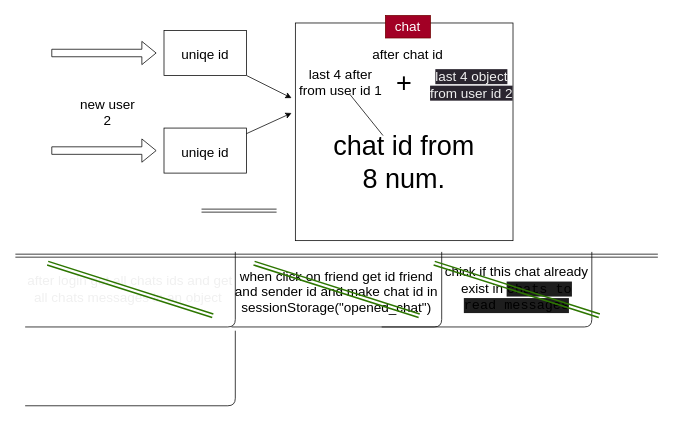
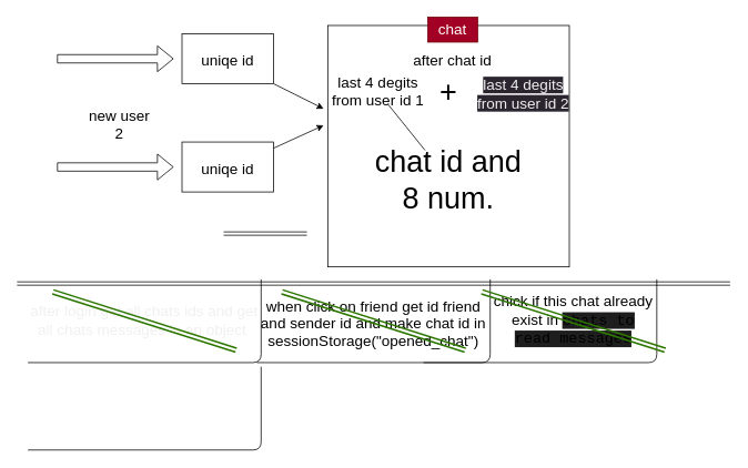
- <mxCell id="15" value="last 4 after from user id 1" style="text;align=center;html=1;verticalAlign=middle;whiteSpace=wrap;rounded=0;shadow=1;fontSize=18;" parent="1" vertex="1"><mxGeometry x="396" y="95" width="115" height="30" as="geometry" /></mxCell>
+ <mxCell id="15" value="last 4 degits from user id 1" style="text;align=center;html=1;verticalAlign=middle;whiteSpace=wrap;rounded=0;shadow=1;fontSize=18;" parent="1" vertex="1"><mxGeometry x="396" y="95" width="115" height="30" as="geometry" /></mxCell>
- <mxCell id="16" value="&lt;span style=&quot;color: rgb(240, 240, 240); font-family: Helvetica; font-size: 18px; font-style: normal; font-variant-ligatures: normal; font-variant-caps: normal; font-weight: 400; letter-spacing: normal; orphans: 2; text-indent: 0px; text-transform: none; widows: 2; word-spacing: 0px; -webkit-text-stroke-width: 0px; background-color: rgb(42, 37, 47); text-decoration-thickness: initial; text-decoration-style: initial; text-decoration-color: initial; float: none; display: inline !important;&quot;&gt;last 4 object from user id 2&lt;/span&gt;" style="text;whiteSpace=wrap;html=1;fontSize=18;fontColor=#050505;align=center;" parent="1" vertex="1"><mxGeometry x="568" y="85" width="120" height="50" as="geometry" /></mxCell>
+ <mxCell id="16" value="&lt;span style=&quot;color: rgb(240, 240, 240); font-family: Helvetica; font-size: 18px; font-style: normal; font-variant-ligatures: normal; font-variant-caps: normal; font-weight: 400; letter-spacing: normal; orphans: 2; text-indent: 0px; text-transform: none; widows: 2; word-spacing: 0px; -webkit-text-stroke-width: 0px; background-color: rgb(42, 37, 47); text-decoration-thickness: initial; text-decoration-style: initial; text-decoration-color: initial; float: none; display: inline !important;&quot;&gt;last 4 degits from user id 2&lt;/span&gt;" style="text;whiteSpace=wrap;html=1;fontSize=18;fontColor=#050505;align=center;" parent="1" vertex="1"><mxGeometry x="568" y="85" width="120" height="50" as="geometry" /></mxCell>
- <mxCell id="18" value="chat id from 8 num." style="text;align=center;html=1;verticalAlign=middle;whiteSpace=wrap;rounded=0;shadow=1;fontSize=36;" parent="1" vertex="1"><mxGeometry x="438" y="180" width="200" height="70" as="geometry" /></mxCell>
+ <mxCell id="18" value="chat id and 8 num." style="text;align=center;html=1;verticalAlign=middle;whiteSpace=wrap;rounded=0;shadow=1;fontSize=36;" parent="1" vertex="1"><mxGeometry x="438" y="180" width="200" height="70" as="geometry" /></mxCell>
